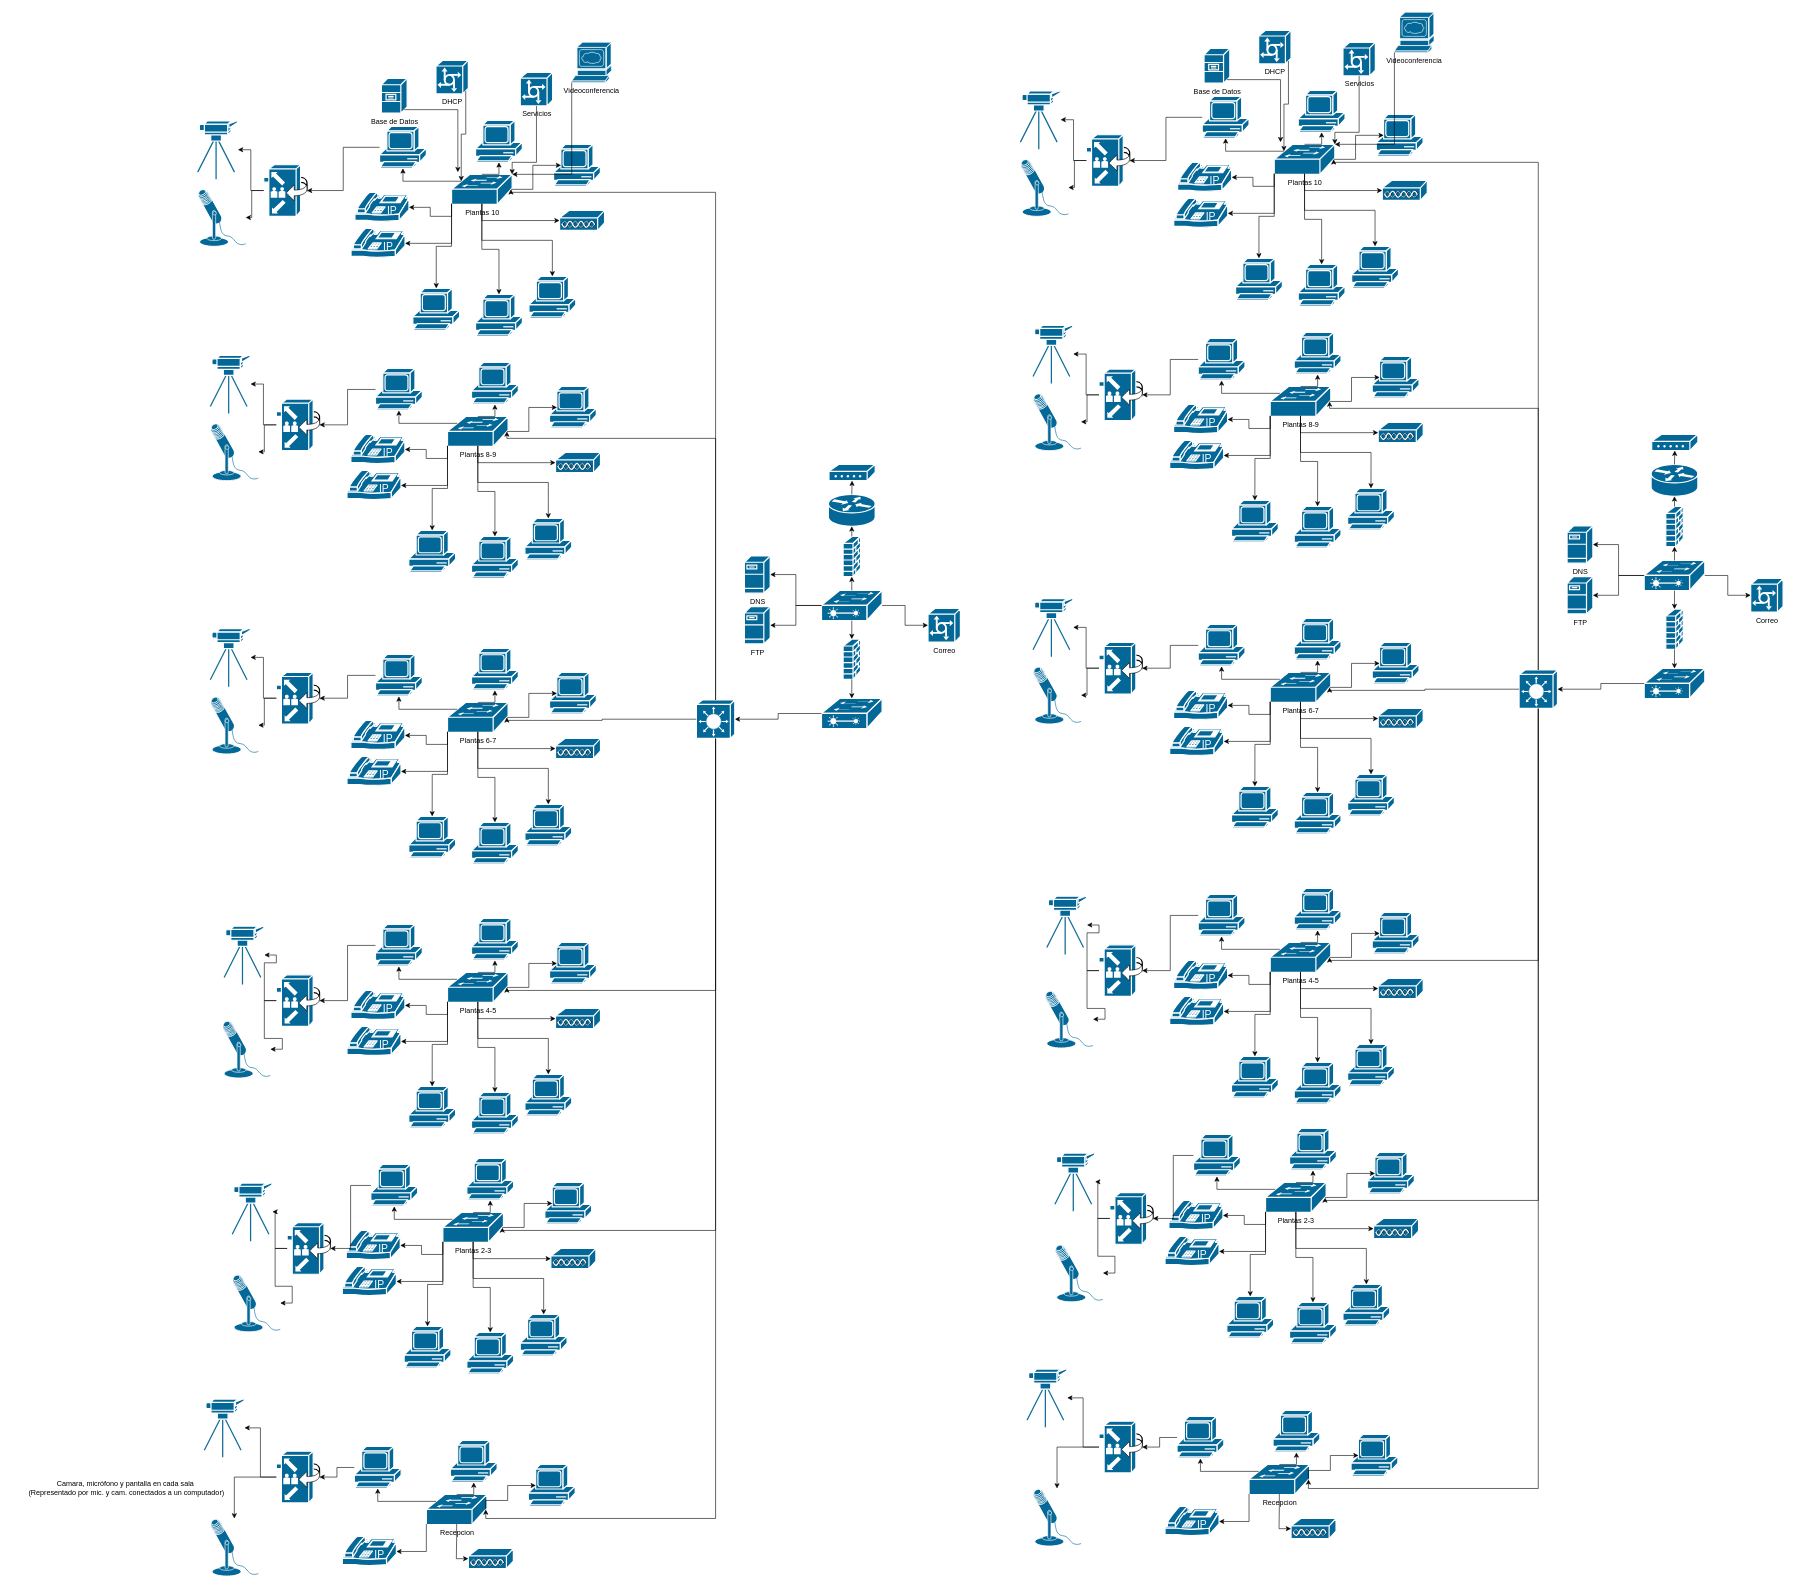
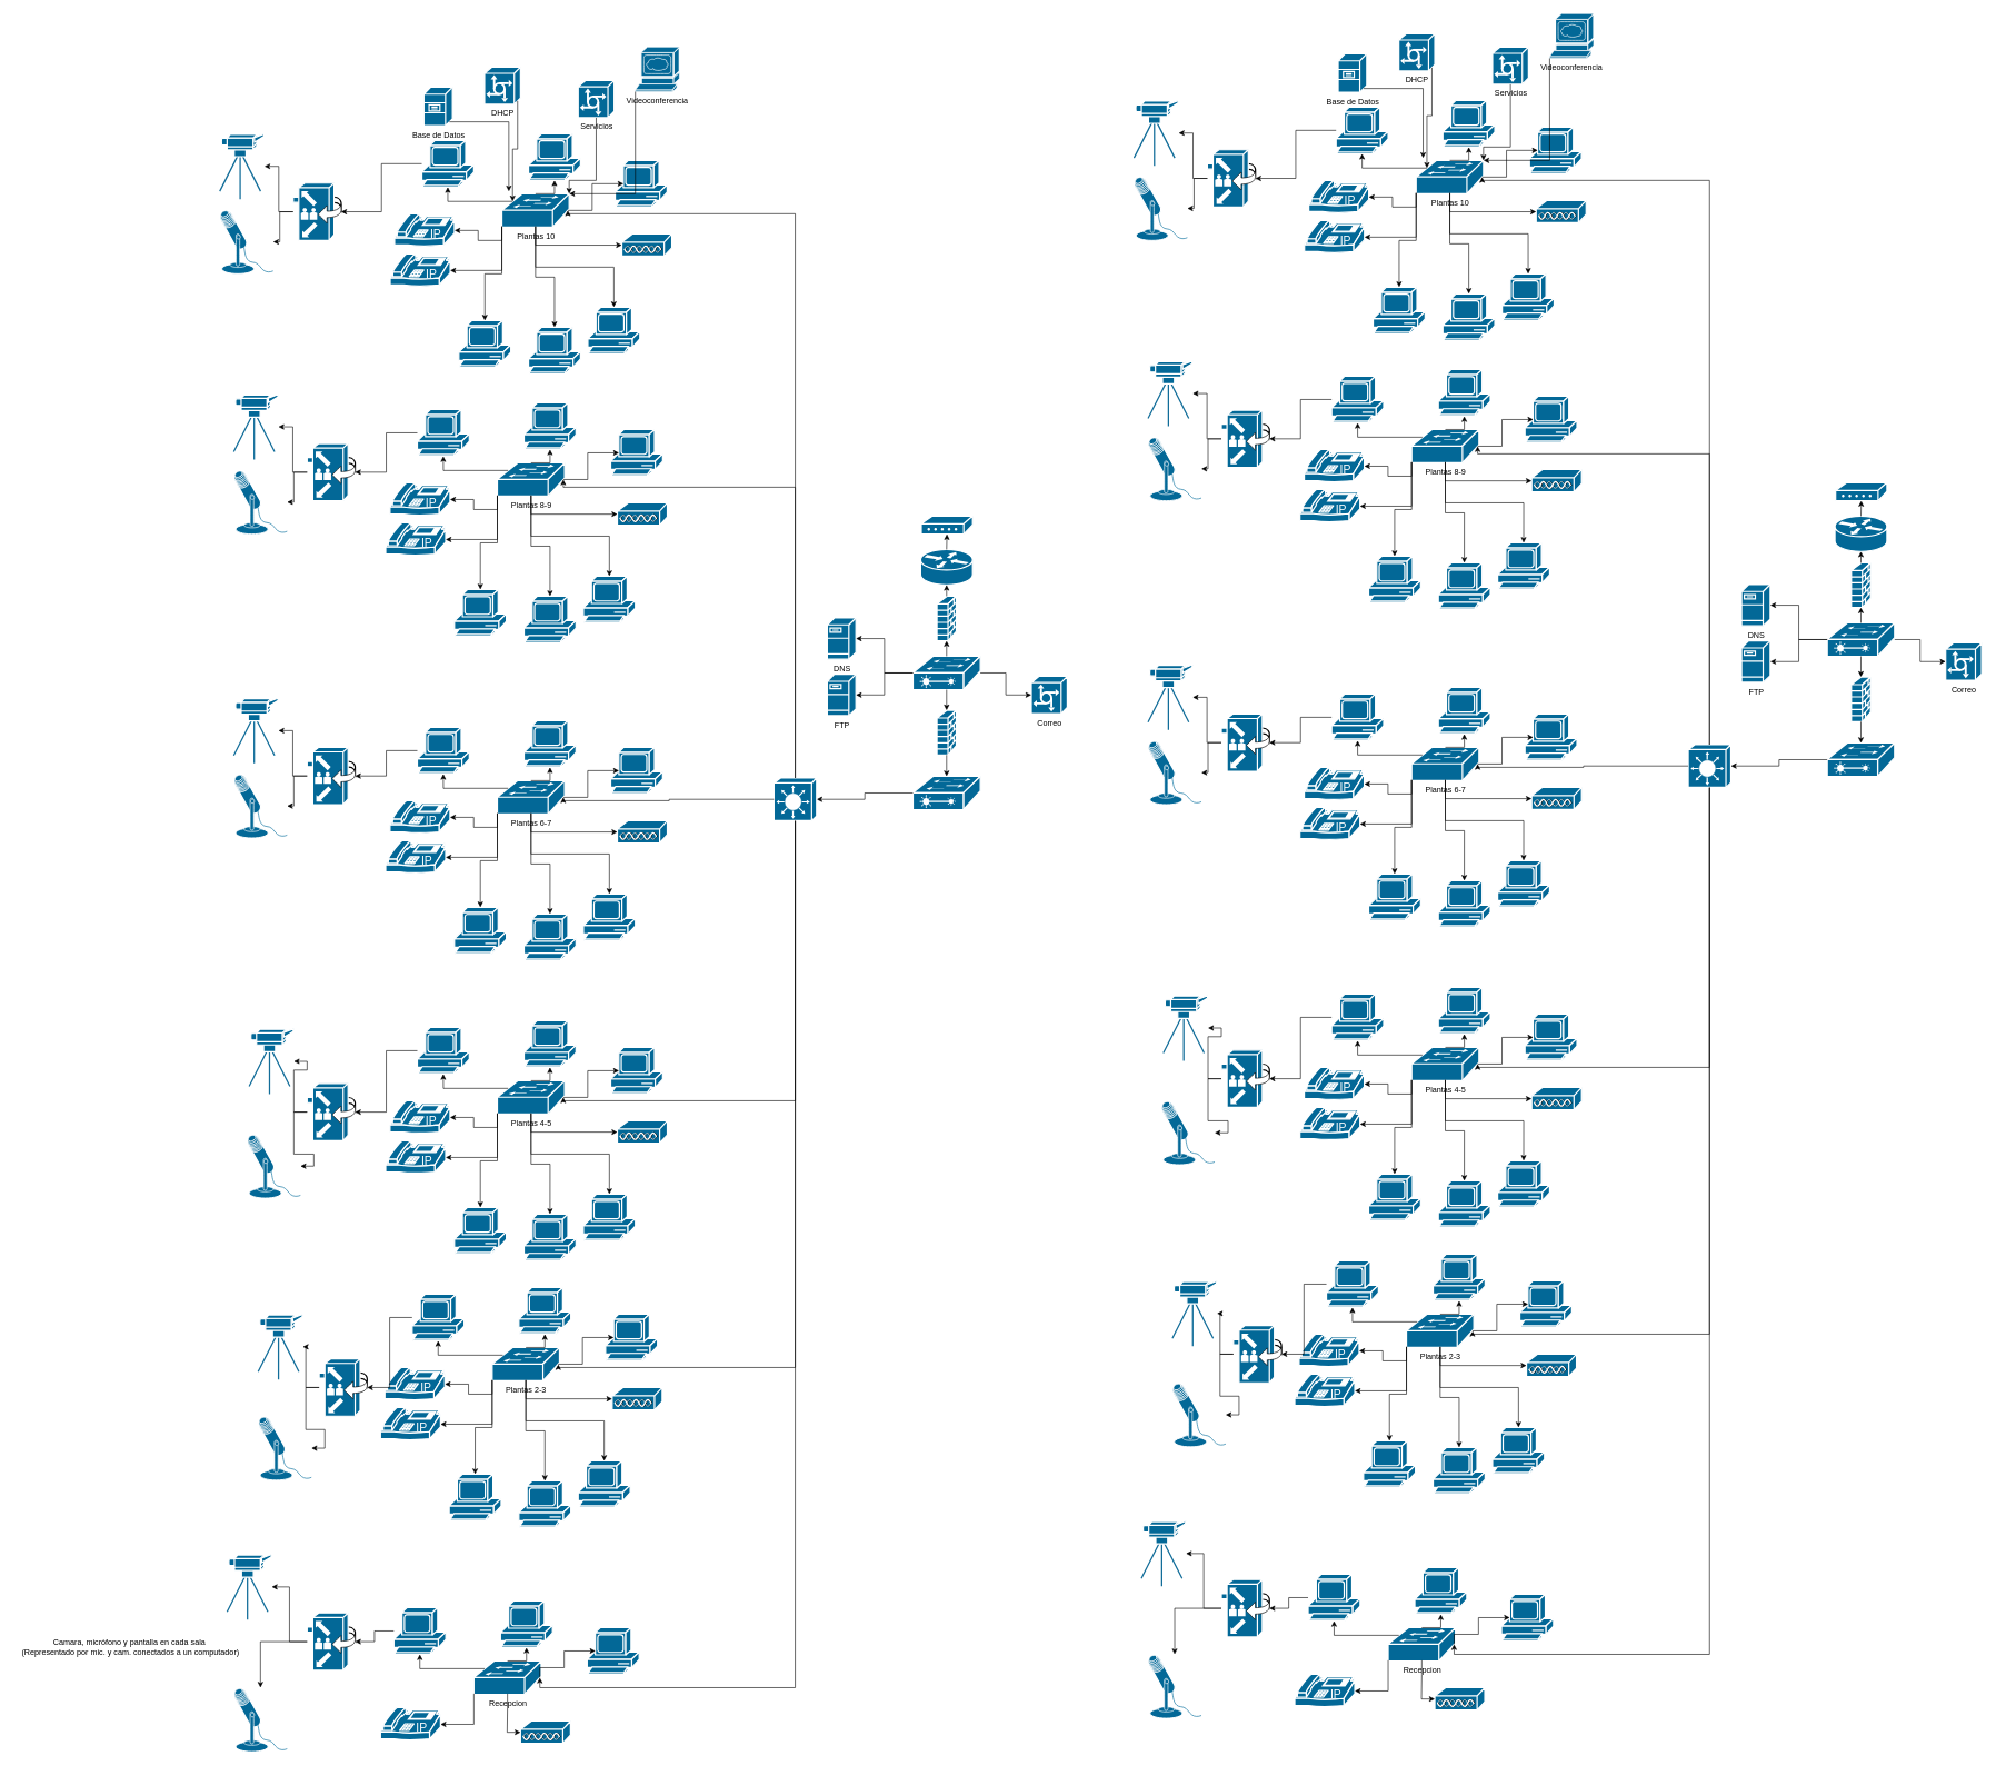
- <mxCell id="352" value="Camara, micrófono y pantalla en cada sala&amp;nbsp;&lt;div&gt;(Representado por mic. y cam. conectados a un computador)&lt;/div&gt;" style="text;html=1;align=center;verticalAlign=middle;resizable=0;points=[];autosize=1;strokeColor=none;fillColor=none;" vertex="1" parent="1"><mxGeometry x="35" y="2460" width="350" height="40" as="geometry" /></mxCell>
+ <mxCell id="352" value="Camara, micrófono y pantalla en cada sala&amp;nbsp;&lt;div&gt;(Representado por mic. y cam. conectados a un computador)&lt;/div&gt;" style="text;html=1;align=center;verticalAlign=middle;resizable=0;points=[];autosize=1;strokeColor=none;fillColor=none;" vertex="1" parent="1"><mxGeometry x="20" y="2450" width="350" height="40" as="geometry" /></mxCell>
